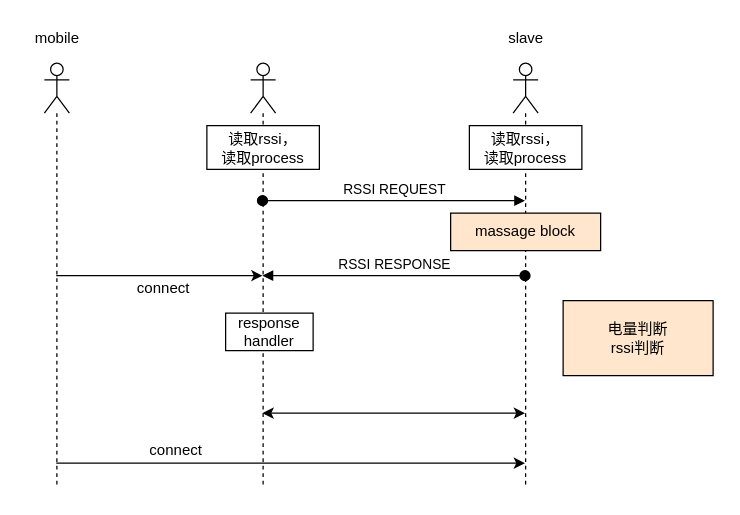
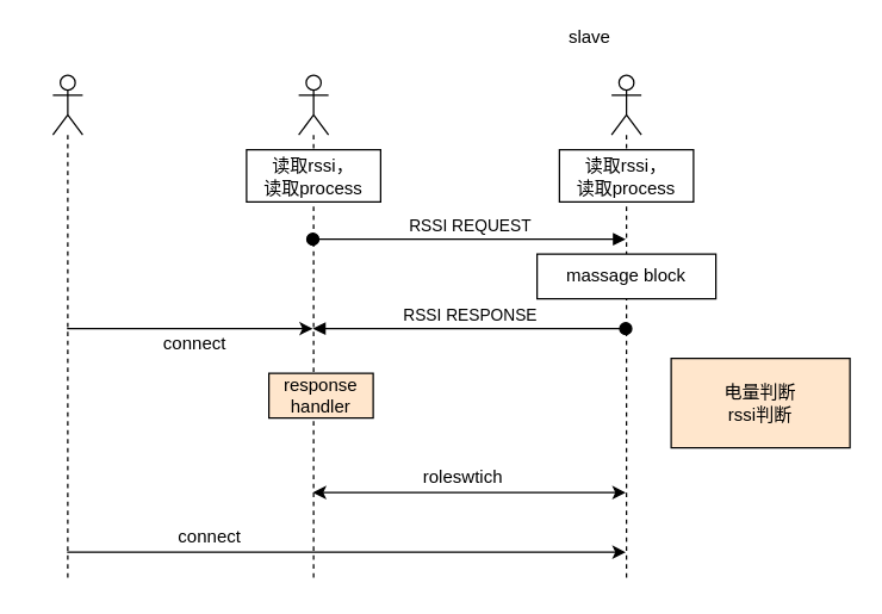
- <mxCell id="6" value="mobile" style="text;html=1;resizable=0;autosize=1;align=center;verticalAlign=middle;points=[];fillColor=none;strokeColor=none;rounded=0;" parent="1" vertex="1"><mxGeometry x="20" y="20" width="50" height="20" as="geometry" /></mxCell>
- <mxCell id="7" value="slave" style="text;html=1;resizable=0;autosize=1;align=center;verticalAlign=middle;points=[];fillColor=none;strokeColor=none;rounded=0;" parent="1" vertex="1"><mxGeometry x="400" y="20" width="40" height="20" as="geometry" /></mxCell>
+ <mxCell id="7" value="slave" style="text;html=1;resizable=0;autosize=1;align=center;verticalAlign=middle;points=[];fillColor=none;strokeColor=none;rounded=0;" parent="1" vertex="1"><mxGeometry x="375" y="15" width="40" height="20" as="geometry" /></mxCell>
- <mxCell id="10" value="massage block" style="rounded=0;whiteSpace=wrap;html=1;fillColor=#ffe6cc;" parent="1" vertex="1"><mxGeometry x="360" y="170" width="120" height="30" as="geometry" /></mxCell>
+ <mxCell id="10" value="massage block" style="rounded=0;whiteSpace=wrap;html=1;" parent="1" vertex="1"><mxGeometry x="360" y="170" width="120" height="30" as="geometry" /></mxCell>
- <mxCell id="8" value="response handler" style="rounded=0;whiteSpace=wrap;html=1;" parent="1" vertex="1"><mxGeometry x="180" y="250" width="70" height="30" as="geometry" /></mxCell>
+ <mxCell id="8" value="response handler" style="rounded=0;whiteSpace=wrap;html=1;fillColor=#ffe6cc;" parent="1" vertex="1"><mxGeometry x="180" y="250" width="70" height="30" as="geometry" /></mxCell>
+ <mxCell id="12" value="roleswtich" style="text;html=1;resizable=0;autosize=1;align=center;verticalAlign=middle;points=[];fillColor=none;strokeColor=none;rounded=0;" parent="1" vertex="1"><mxGeometry x="275" y="310" width="70" height="20" as="geometry" /></mxCell>
